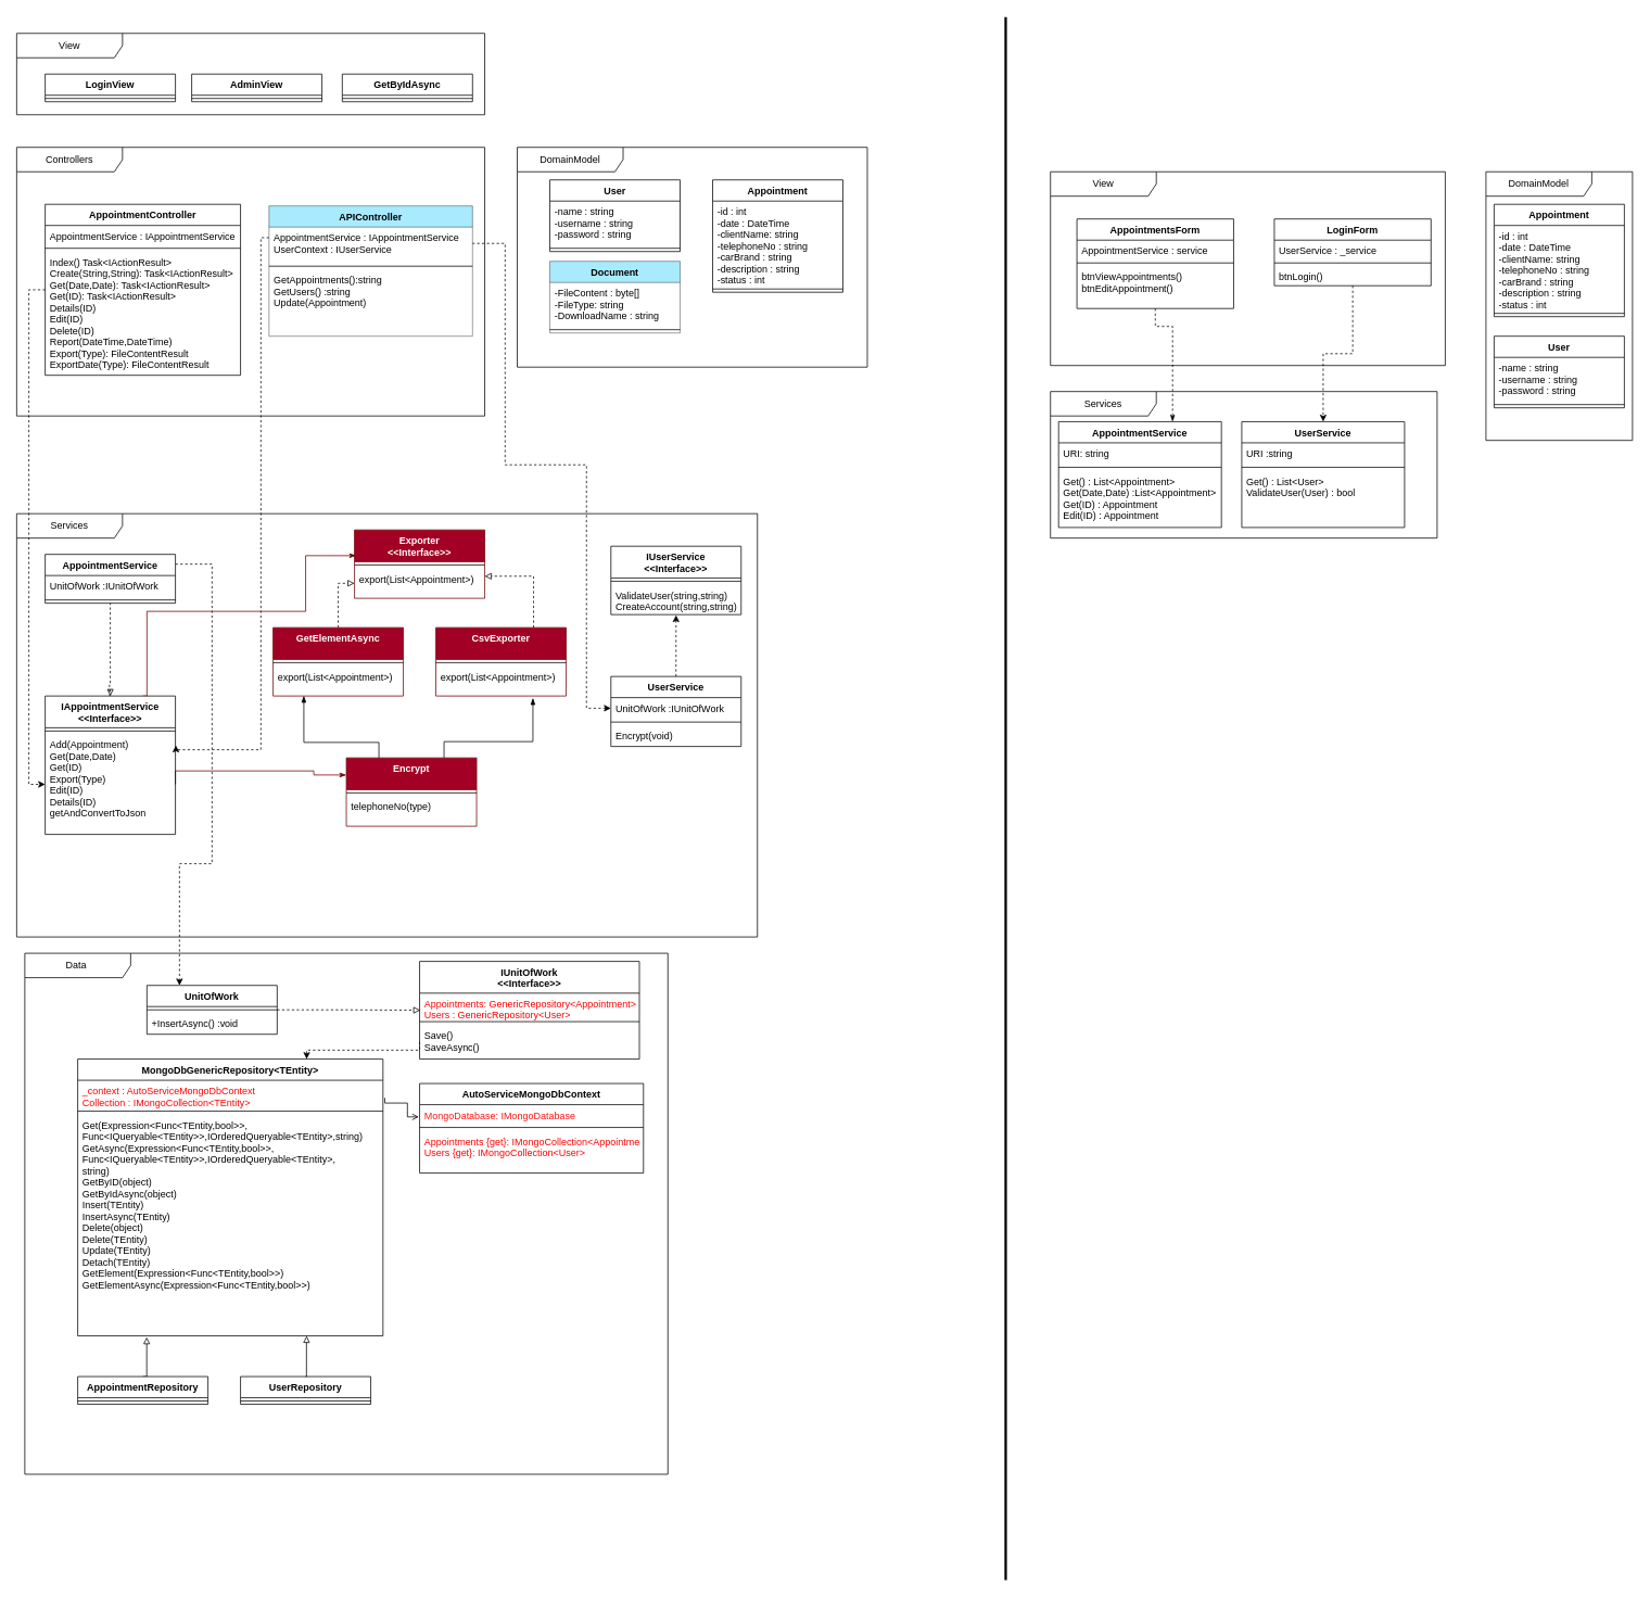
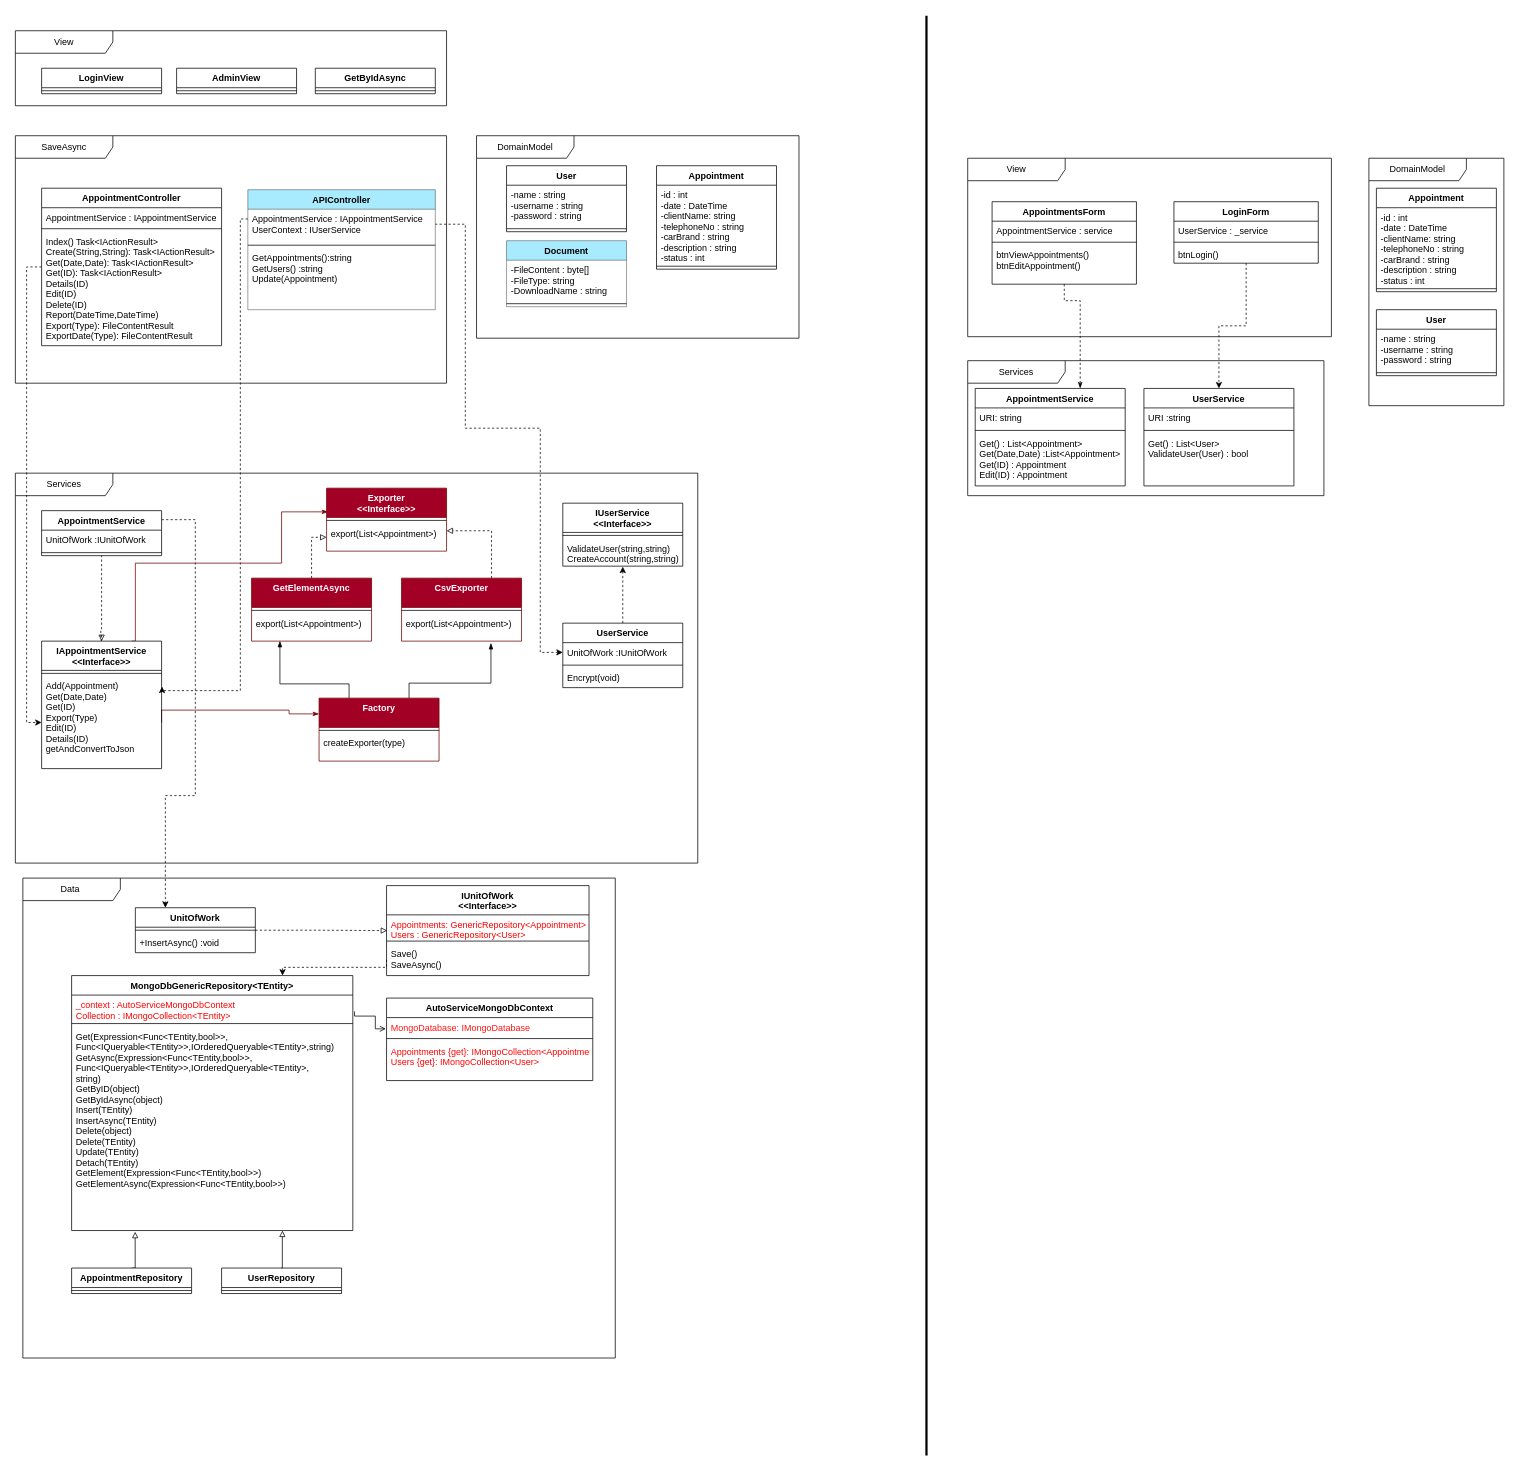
- <mxCell id="3" value="Controllers" style="shape=umlFrame;whiteSpace=wrap;html=1;width=130;height=30;" parent="1" vertex="1"><mxGeometry x="20" y="180" width="575" height="330" as="geometry" /></mxCell>
+ <mxCell id="3" value="SaveAsync" style="shape=umlFrame;whiteSpace=wrap;html=1;width=130;height=30;" parent="1" vertex="1"><mxGeometry x="20" y="180" width="575" height="330" as="geometry" /></mxCell>
- <mxCell id="84" value="Encrypt" style="swimlane;fontStyle=1;align=center;verticalAlign=top;childLayout=stackLayout;horizontal=1;startSize=39;horizontalStack=0;resizeParent=1;resizeParentMax=0;resizeLast=0;collapsible=1;marginBottom=0;fillColor=#a20025;strokeColor=#6F0000;fontColor=#ffffff;" parent="1" vertex="1"><mxGeometry x="425" y="930" width="160" height="84" as="geometry" /></mxCell>
+ <mxCell id="84" value="Factory" style="swimlane;fontStyle=1;align=center;verticalAlign=top;childLayout=stackLayout;horizontal=1;startSize=39;horizontalStack=0;resizeParent=1;resizeParentMax=0;resizeLast=0;collapsible=1;marginBottom=0;fillColor=#a20025;strokeColor=#6F0000;fontColor=#ffffff;" parent="1" vertex="1"><mxGeometry x="425" y="930" width="160" height="84" as="geometry" /></mxCell>
- <mxCell id="86" value="telephoneNo(type)" style="text;strokeColor=none;fillColor=none;align=left;verticalAlign=top;spacingLeft=4;spacingRight=4;overflow=hidden;rotatable=0;points=[[0,0.5],[1,0.5]];portConstraint=eastwest;" parent="84" vertex="1"><mxGeometry y="47" width="160" height="37" as="geometry" /></mxCell>
+ <mxCell id="86" value="createExporter(type)" style="text;strokeColor=none;fillColor=none;align=left;verticalAlign=top;spacingLeft=4;spacingRight=4;overflow=hidden;rotatable=0;points=[[0,0.5],[1,0.5]];portConstraint=eastwest;" parent="84" vertex="1"><mxGeometry y="47" width="160" height="37" as="geometry" /></mxCell>
